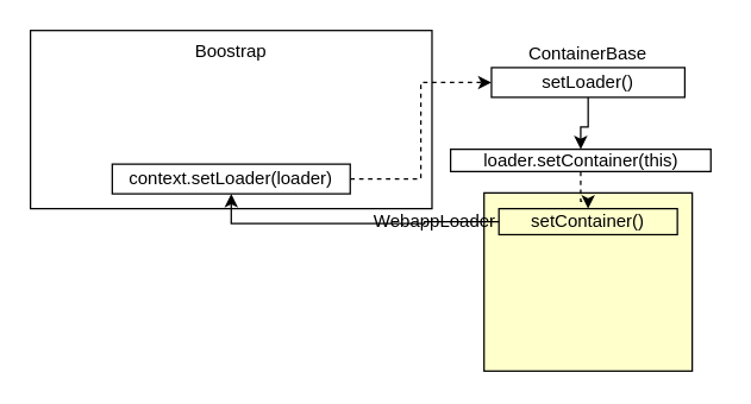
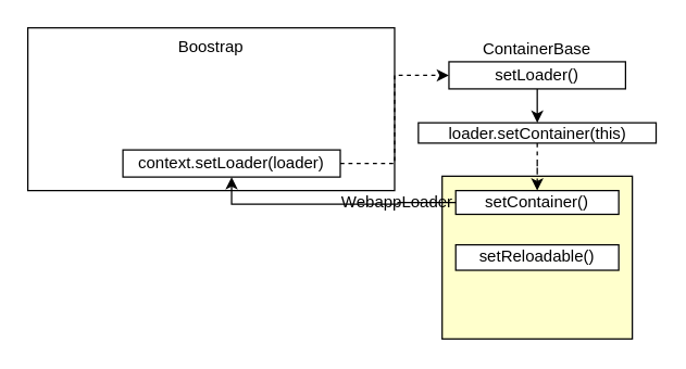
- <mxCell id="11" value="loader.setContainer(this)" style="whiteSpace=wrap;html=1;verticalAlign=middle;rounded=0;" vertex="1" parent="1"><mxGeometry x="302.5" y="100" width="175" height="15" as="geometry" /></mxCell>
+ <mxCell id="11" value="loader.setContainer(this)" style="whiteSpace=wrap;html=1;verticalAlign=middle;rounded=0;" vertex="1" parent="1"><mxGeometry x="307.5" y="90" width="175" height="15" as="geometry" /></mxCell>
- <mxCell id="5" value="context.setLoader(loader)" style="rounded=0;whiteSpace=wrap;html=1;" vertex="1" parent="3"><mxGeometry x="55" y="90" width="160" height="20" as="geometry" /></mxCell>
+ <mxCell id="5" value="context.setLoader(loader)" style="rounded=0;whiteSpace=wrap;html=1;" vertex="1" parent="3"><mxGeometry x="70" y="90" width="160" height="20" as="geometry" /></mxCell>
- <mxCell id="14" value="WebappLoader" style="whiteSpace=wrap;html=1;rounded=0;labelPosition=left;verticalLabelPosition=middle;align=right;verticalAlign=middle;fillColor=#ffffcc;" vertex="1" parent="13"><mxGeometry width="120" height="17.5" as="geometry" /></mxCell>
+ <mxCell id="14" value="WebappLoader" style="whiteSpace=wrap;html=1;rounded=0;labelPosition=left;verticalLabelPosition=middle;align=right;verticalAlign=middle;" vertex="1" parent="13"><mxGeometry width="120" height="17.5" as="geometry" /></mxCell>
+ <mxCell id="16" value="setReloadable()" style="whiteSpace=wrap;html=1;align=center;rounded=0;" vertex="1" parent="1"><mxGeometry x="335" y="180" width="120" height="18.75" as="geometry" /></mxCell>
